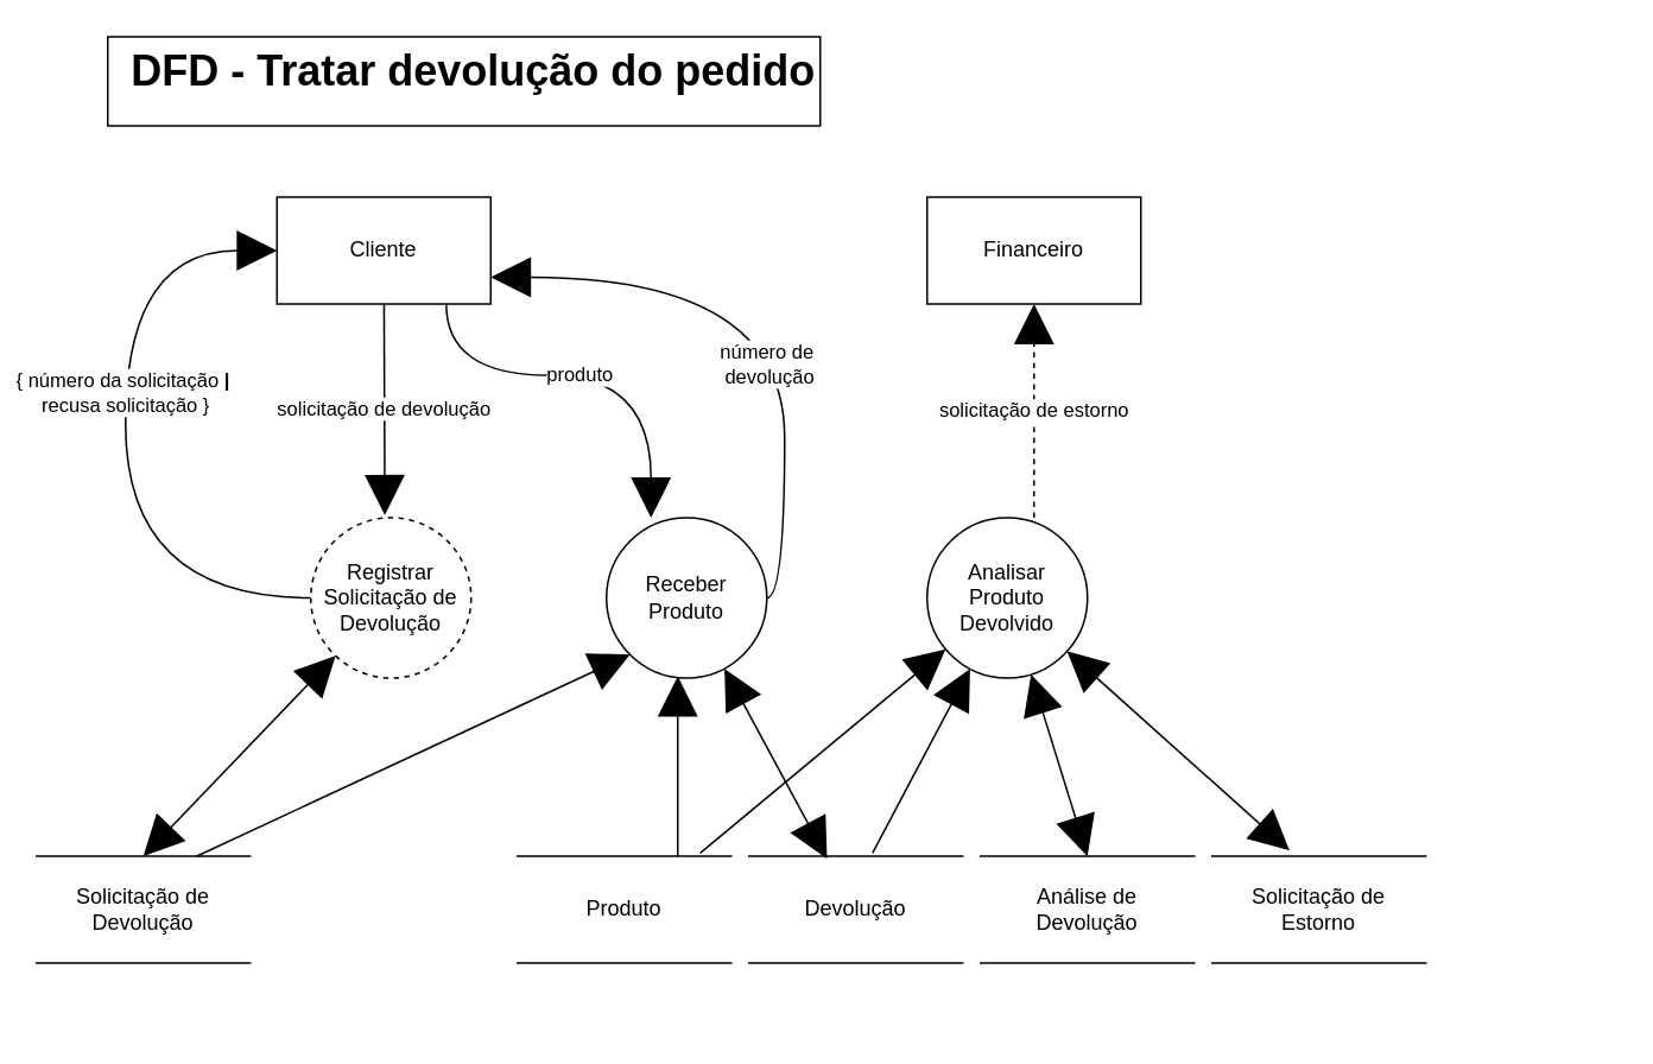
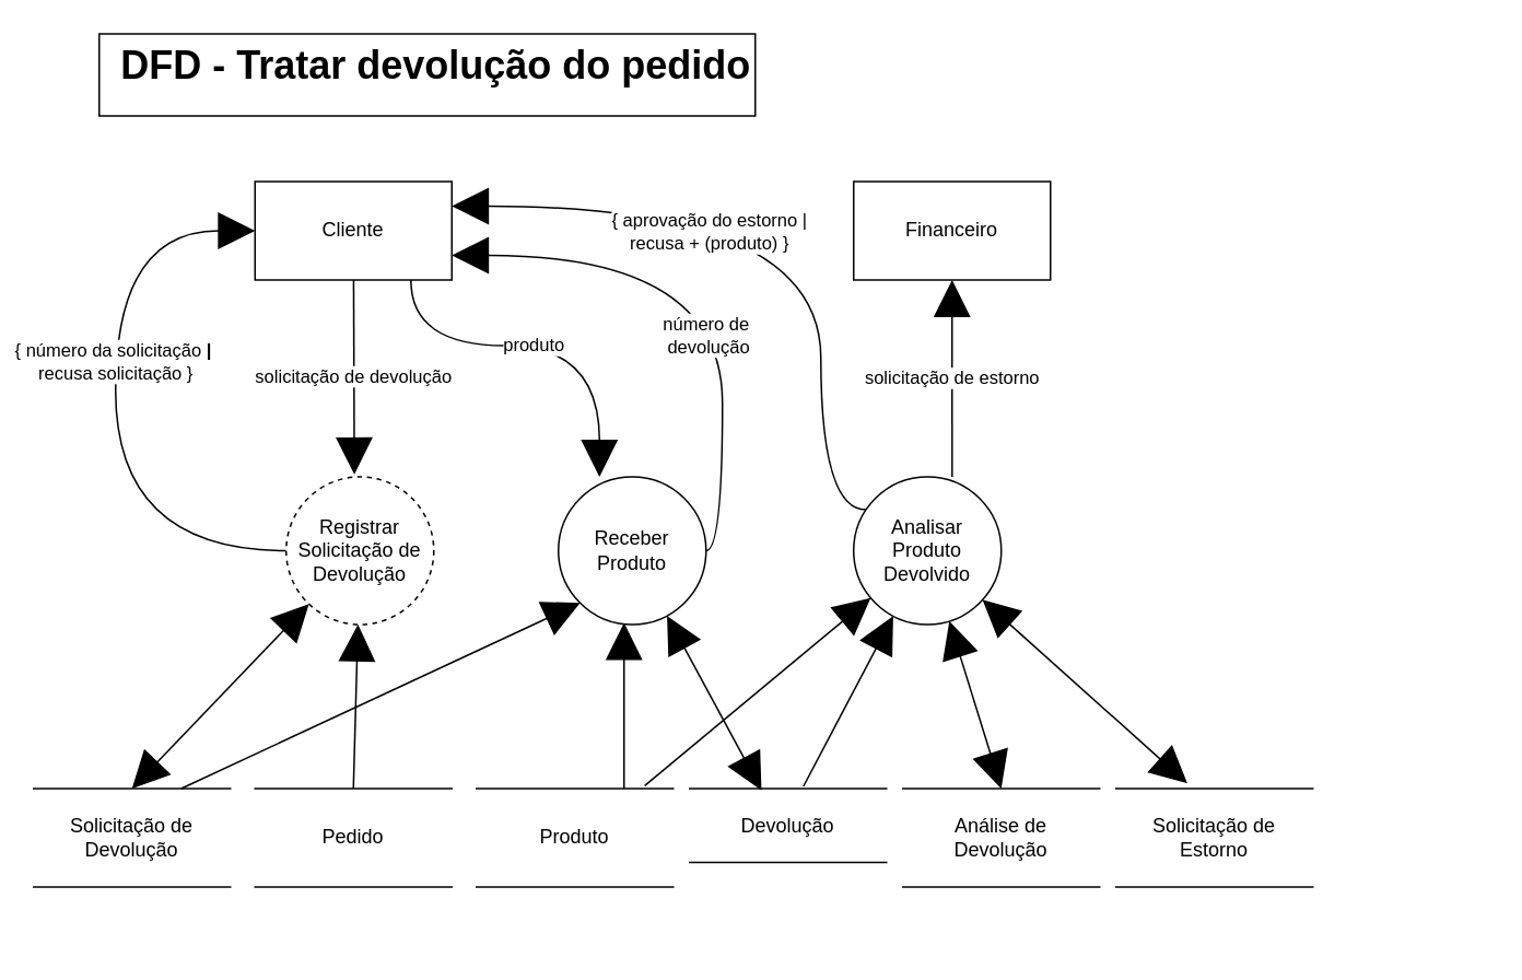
+ <mxCell id="22" style="edgeStyle=orthogonalEdgeStyle;curved=1;rounded=0;orthogonalLoop=1;jettySize=auto;html=1;entryX=1;entryY=0.25;entryDx=0;entryDy=0;startArrow=none;startFill=0;startSize=20;endArrow=block;endFill=1;endSize=20;" parent="1" source="26" target="10" edge="1"><mxGeometry relative="1" as="geometry"><Array as="points"><mxPoint x="500" y="310" /><mxPoint x="500" y="125" /></Array></mxGeometry></mxCell>
+ <mxCell id="23" value="{ aprovação do estorno |&lt;br&gt;recusa + (produto) }" style="edgeLabel;html=1;align=center;verticalAlign=middle;resizable=0;points=[];" parent="22" vertex="1" connectable="0"><mxGeometry x="0.058" y="19" relative="1" as="geometry"><mxPoint x="-50.58" y="-4" as="offset" /></mxGeometry></mxCell>
- <mxCell id="21" value="solicitação de estorno" style="edgeStyle=none;rounded=0;orthogonalLoop=1;jettySize=auto;html=1;entryX=0.5;entryY=1;entryDx=0;entryDy=0;startArrow=none;startFill=0;startSize=20;endArrow=block;endFill=1;endSize=20;exitX=0.667;exitY=0;exitDx=0;exitDy=0;exitPerimeter=0;dashed=1;" parent="1" source="26" target="27" edge="1"><mxGeometry relative="1" as="geometry"><mxPoint x="520" y="290" as="sourcePoint" /></mxGeometry></mxCell>
+ <mxCell id="21" value="solicitação de estorno" style="edgeStyle=none;rounded=0;orthogonalLoop=1;jettySize=auto;html=1;entryX=0.5;entryY=1;entryDx=0;entryDy=0;startArrow=none;startFill=0;startSize=20;endArrow=block;endFill=1;endSize=20;exitX=0.667;exitY=0;exitDx=0;exitDy=0;exitPerimeter=0;" parent="1" source="26" target="27" edge="1"><mxGeometry relative="1" as="geometry"><mxPoint x="520" y="290" as="sourcePoint" /></mxGeometry></mxCell>
+ <mxCell id="11" style="edgeStyle=none;rounded=0;orthogonalLoop=1;jettySize=auto;html=1;entryX=0.5;entryY=0;entryDx=0;entryDy=0;startSize=20;endArrow=none;endFill=0;endSize=20;startArrow=block;startFill=1;" parent="1" source="13" target="3" edge="1"><mxGeometry relative="1" as="geometry" /></mxCell>
+ <mxCell id="3" value="Pedido" style="shape=partialRectangle;whiteSpace=wrap;html=1;left=0;right=0;fillColor=none;" parent="1" vertex="1"><mxGeometry x="155" y="480" width="120" height="60" as="geometry" /></mxCell>
- <mxCell id="31" value="Devolução" style="shape=partialRectangle;whiteSpace=wrap;html=1;left=0;right=0;fillColor=none;" parent="1" vertex="1"><mxGeometry x="420" y="480" width="120" height="60" as="geometry" /></mxCell>
+ <mxCell id="31" value="Devolução" style="shape=partialRectangle;whiteSpace=wrap;html=1;left=0;right=0;fillColor=none;" parent="1" vertex="1"><mxGeometry x="420" y="480" width="120" height="45" as="geometry" /></mxCell>
